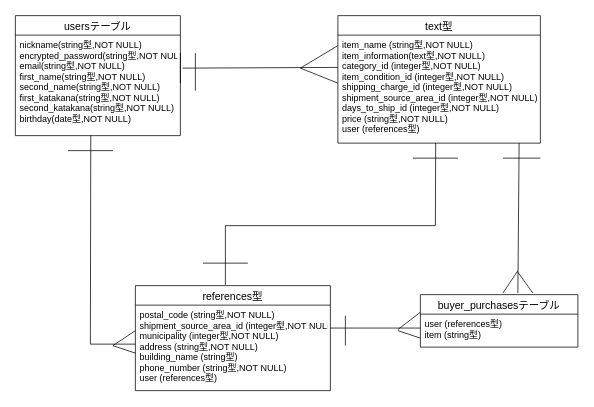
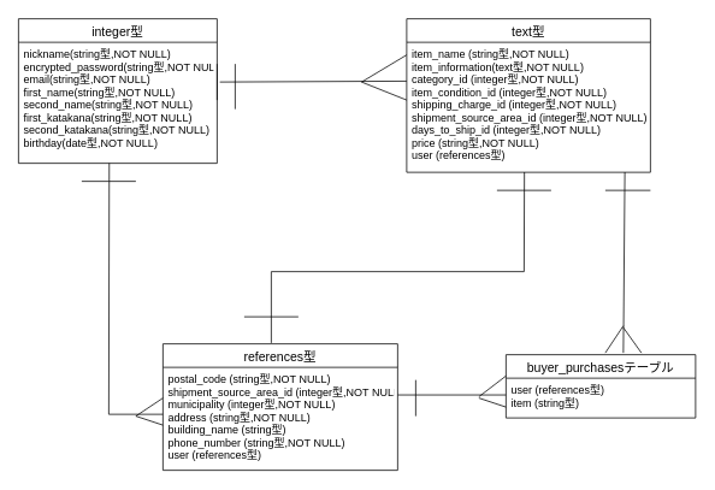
- <mxCell id="2" value="usersテーブル" style="swimlane;fontStyle=0;childLayout=stackLayout;horizontal=1;startSize=26;horizontalStack=0;resizeParent=1;resizeParentMax=0;resizeLast=0;collapsible=1;marginBottom=0;align=center;fontSize=14;" vertex="1" parent="1"><mxGeometry x="20" y="20" width="220" height="160" as="geometry" /></mxCell>
+ <mxCell id="2" value="integer型" style="swimlane;fontStyle=0;childLayout=stackLayout;horizontal=1;startSize=26;horizontalStack=0;resizeParent=1;resizeParentMax=0;resizeLast=0;collapsible=1;marginBottom=0;align=center;fontSize=14;" vertex="1" parent="1"><mxGeometry x="20" y="20" width="220" height="160" as="geometry" /></mxCell>
